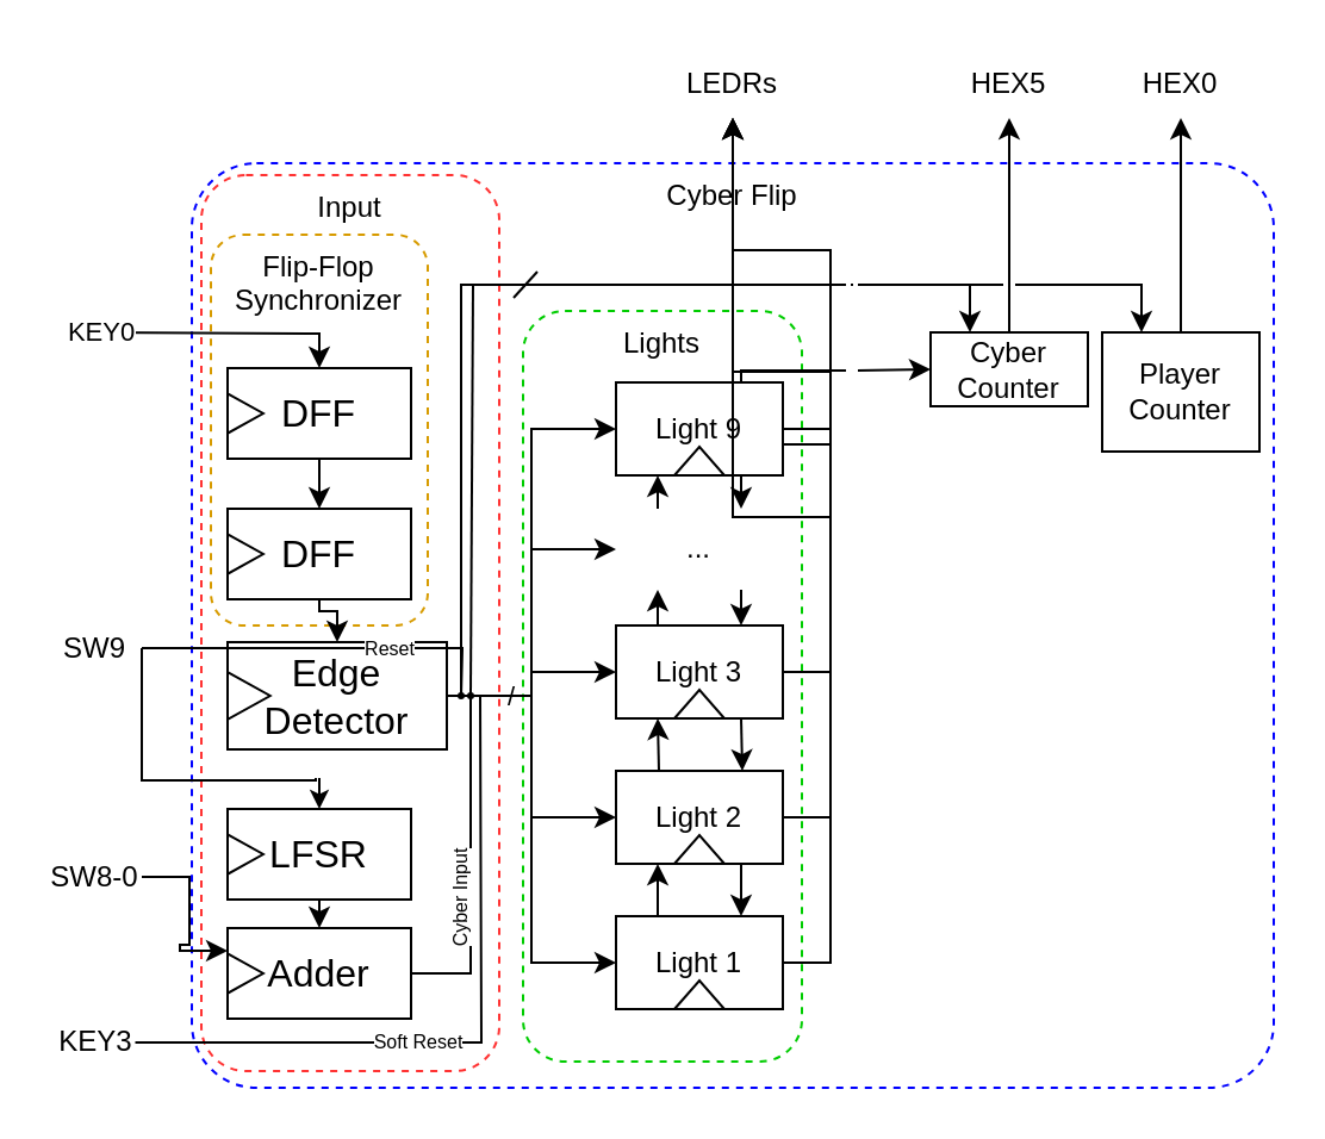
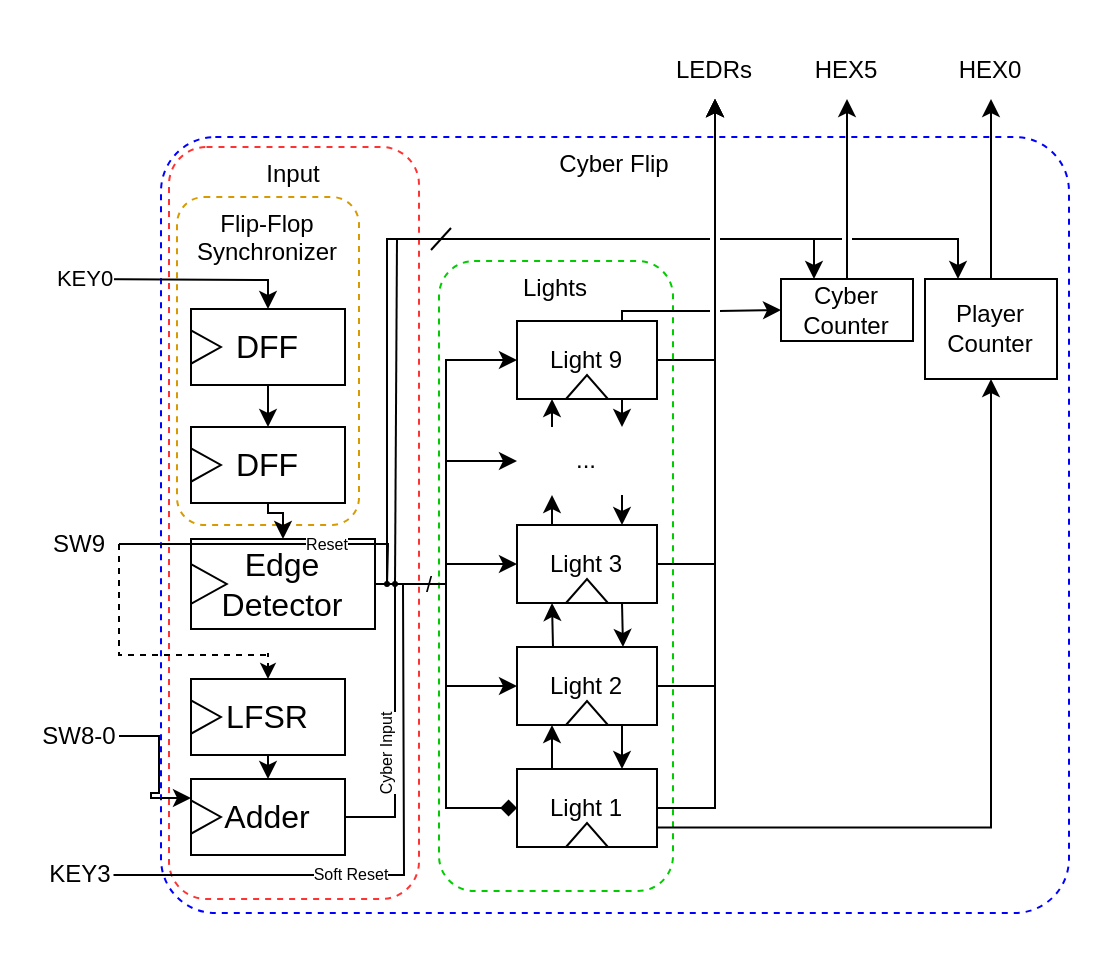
- <mxCell id="33" value="LEDRs" style="rounded=0;whiteSpace=wrap;html=1;strokeColor=none;fillColor=none;" parent="1" vertex="1"><mxGeometry x="274" y="20" width="66" height="29" as="geometry" /></mxCell>
+ <mxCell id="33" value="LEDRs" style="rounded=0;whiteSpace=wrap;html=1;strokeColor=none;fillColor=none;" parent="1" vertex="1"><mxGeometry x="324" y="20" width="66" height="29" as="geometry" /></mxCell>
- <mxCell id="52" style="edgeStyle=orthogonalEdgeStyle;rounded=0;orthogonalLoop=1;jettySize=auto;html=1;exitX=1;exitY=0.5;exitDx=0;exitDy=0;entryX=0.5;entryY=0;entryDx=0;entryDy=0;endSize=5;" edge="1" parent="1" source="53" target="49"><mxGeometry relative="1" as="geometry"><Array as="points"><mxPoint x="132" y="327" /><mxPoint x="132" y="325" /><mxPoint x="134" y="325" /></Array></mxGeometry></mxCell>
+ <mxCell id="52" style="edgeStyle=orthogonalEdgeStyle;rounded=0;orthogonalLoop=1;jettySize=auto;html=1;exitX=1;exitY=0.5;exitDx=0;exitDy=0;entryX=0.5;entryY=0;entryDx=0;entryDy=0;endSize=5;dashed=1;" edge="1" parent="1" source="53" target="49"><mxGeometry relative="1" as="geometry"><Array as="points"><mxPoint x="132" y="327" /><mxPoint x="132" y="325" /><mxPoint x="134" y="325" /></Array></mxGeometry></mxCell>
+ <mxCell id="43" style="edgeStyle=orthogonalEdgeStyle;rounded=0;orthogonalLoop=1;jettySize=auto;html=1;exitX=1;exitY=0.75;exitDx=0;exitDy=0;entryX=0.5;entryY=1;entryDx=0;entryDy=0;" parent="1" source="16" target="69" edge="1"><mxGeometry relative="1" as="geometry" /></mxCell>
- <mxCell id="64" value="/" style="edgeStyle=orthogonalEdgeStyle;rounded=0;orthogonalLoop=1;jettySize=auto;html=1;exitX=1;exitY=0.5;exitDx=0;exitDy=0;entryX=0;entryY=0.5;entryDx=0;entryDy=0;" edge="1" parent="1" source="10" target="16"><mxGeometry x="-0.705" relative="1" as="geometry"><mxPoint as="offset" /></mxGeometry></mxCell>
+ <mxCell id="64" value="/" style="edgeStyle=orthogonalEdgeStyle;rounded=0;orthogonalLoop=1;jettySize=auto;html=1;exitX=1;exitY=0.5;exitDx=0;exitDy=0;entryX=0;entryY=0.5;entryDx=0;entryDy=0;endArrow=diamond;" edge="1" parent="1" source="10" target="16"><mxGeometry x="-0.705" relative="1" as="geometry"><mxPoint as="offset" /></mxGeometry></mxCell>
